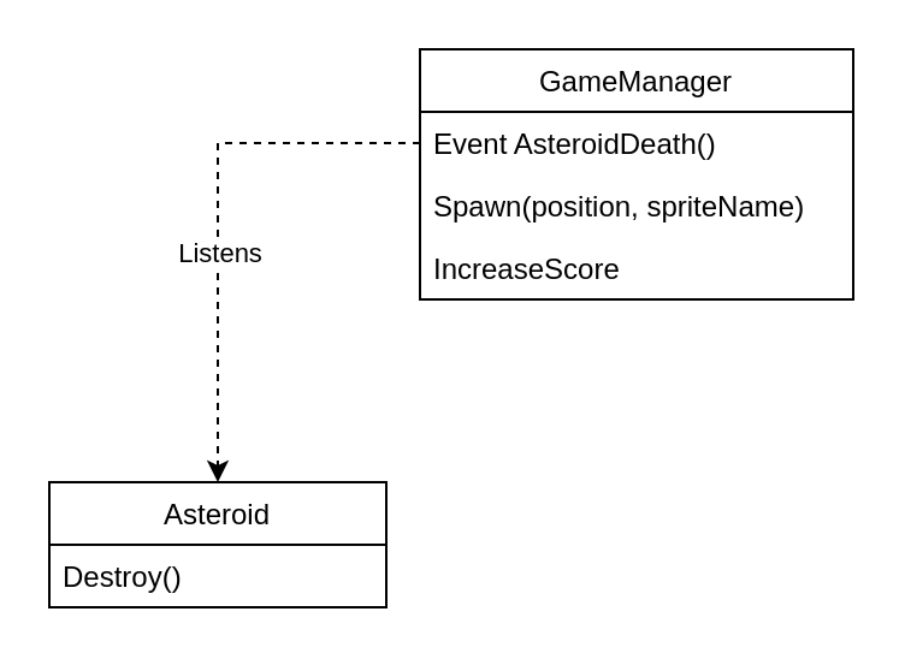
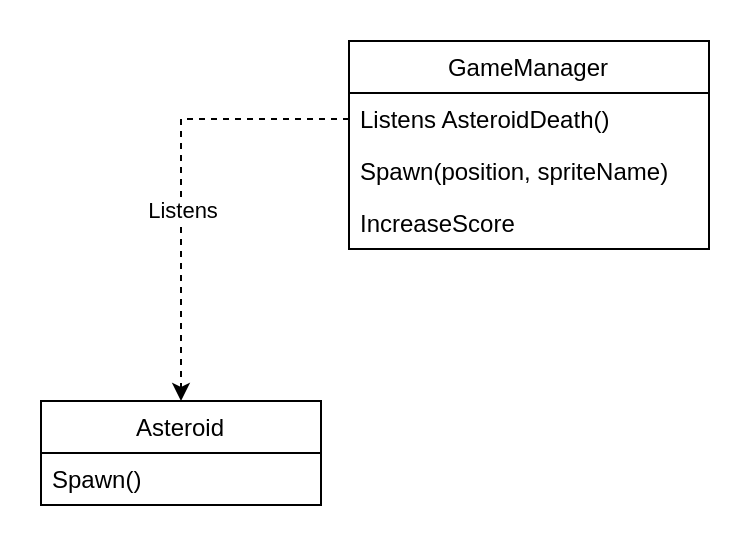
- <mxCell id="3" value="Event AsteroidDeath()" style="text;strokeColor=none;fillColor=none;align=left;verticalAlign=top;spacingLeft=4;spacingRight=4;overflow=hidden;rotatable=0;points=[[0,0.5],[1,0.5]];portConstraint=eastwest;" vertex="1" parent="2"><mxGeometry y="26" width="180" height="26" as="geometry" /></mxCell>
+ <mxCell id="3" value="Listens AsteroidDeath()" style="text;strokeColor=none;fillColor=none;align=left;verticalAlign=top;spacingLeft=4;spacingRight=4;overflow=hidden;rotatable=0;points=[[0,0.5],[1,0.5]];portConstraint=eastwest;" vertex="1" parent="2"><mxGeometry y="26" width="180" height="26" as="geometry" /></mxCell>
- <mxCell id="7" value="Destroy()" style="text;strokeColor=none;fillColor=none;align=left;verticalAlign=top;spacingLeft=4;spacingRight=4;overflow=hidden;rotatable=0;points=[[0,0.5],[1,0.5]];portConstraint=eastwest;" vertex="1" parent="6"><mxGeometry y="26" width="140" height="26" as="geometry" /></mxCell>
+ <mxCell id="7" value="Spawn()" style="text;strokeColor=none;fillColor=none;align=left;verticalAlign=top;spacingLeft=4;spacingRight=4;overflow=hidden;rotatable=0;points=[[0,0.5],[1,0.5]];portConstraint=eastwest;" vertex="1" parent="6"><mxGeometry y="26" width="140" height="26" as="geometry" /></mxCell>
